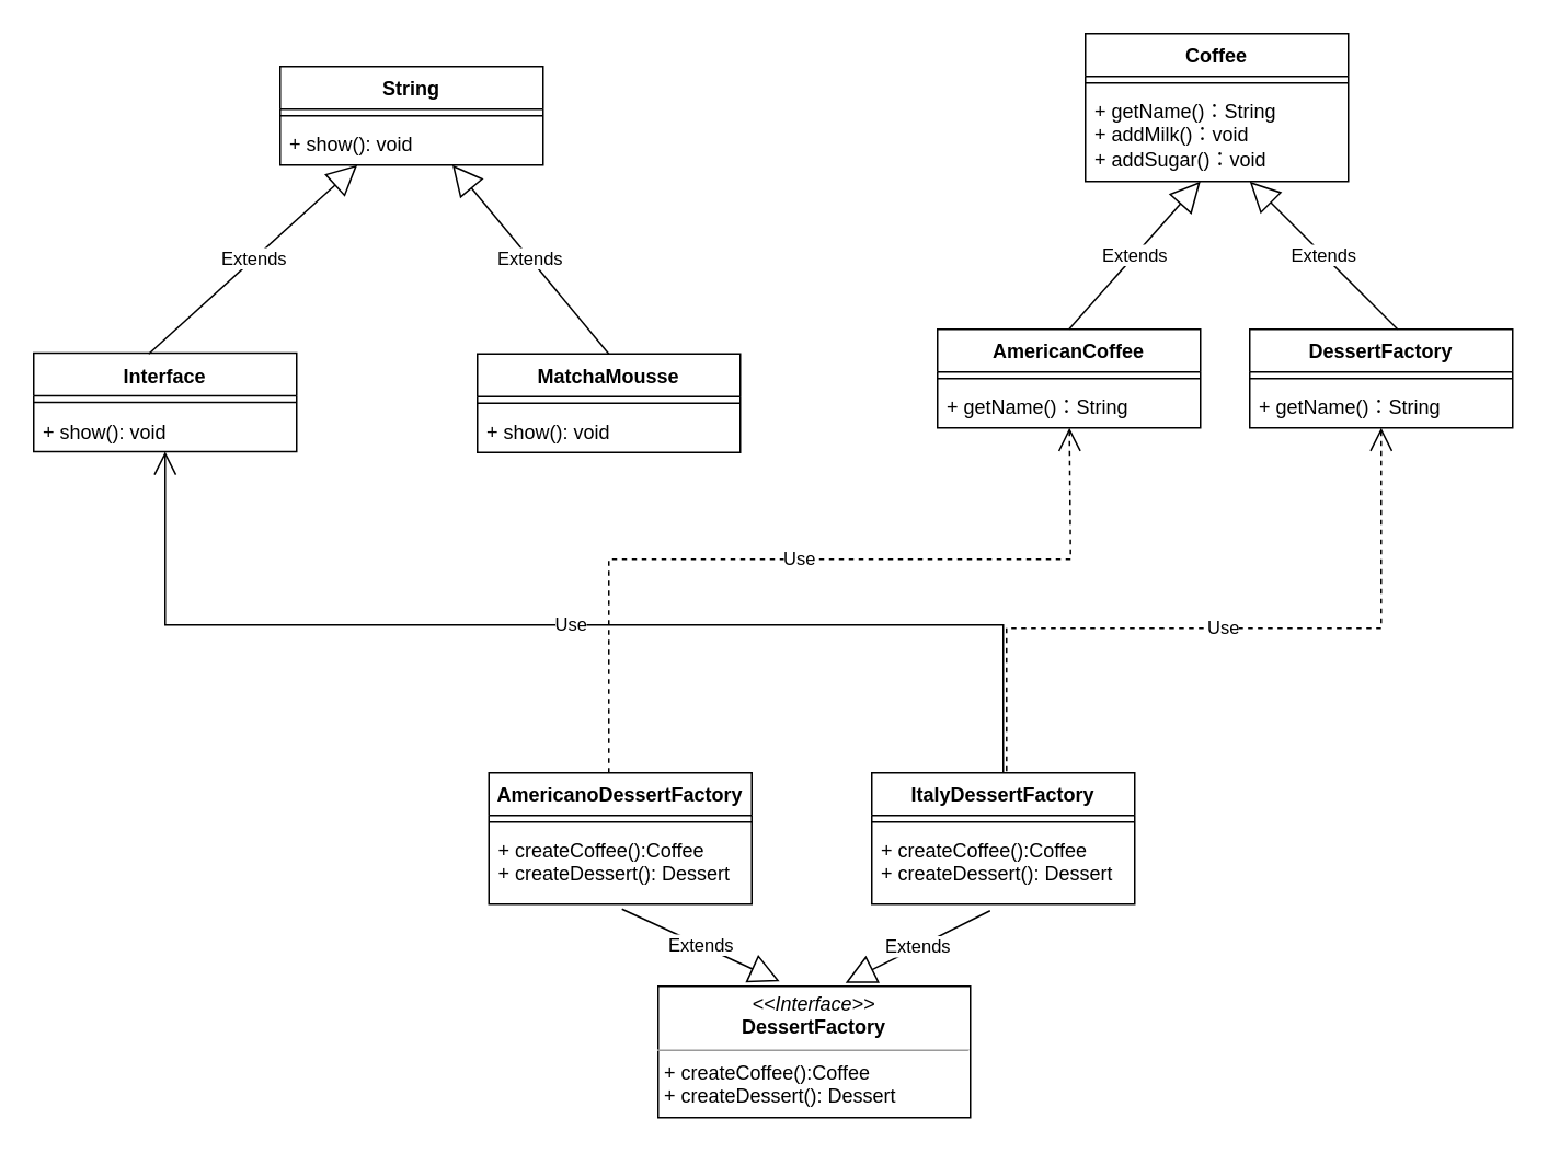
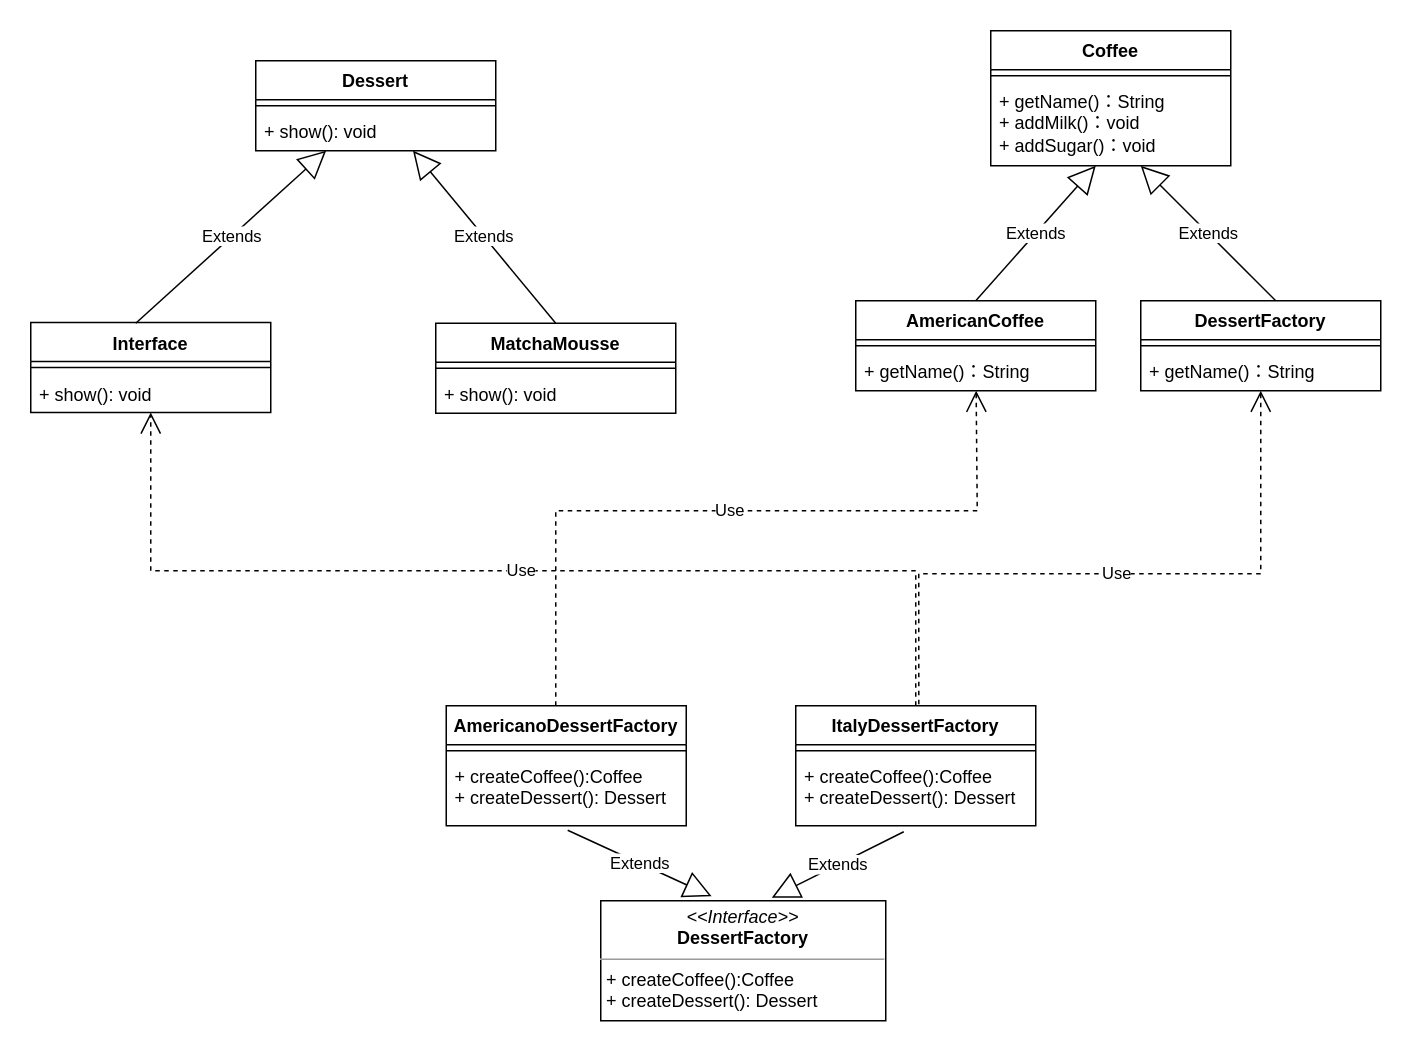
- <mxCell id="21" value="String&lt;br&gt;" style="swimlane;fontStyle=1;align=center;verticalAlign=top;childLayout=stackLayout;horizontal=1;startSize=26;horizontalStack=0;resizeParent=1;resizeParentMax=0;resizeLast=0;collapsible=1;marginBottom=0;whiteSpace=wrap;html=1;" vertex="1" parent="1"><mxGeometry x="170" y="40" width="160" height="60" as="geometry" /></mxCell>
+ <mxCell id="21" value="Dessert&lt;br&gt;" style="swimlane;fontStyle=1;align=center;verticalAlign=top;childLayout=stackLayout;horizontal=1;startSize=26;horizontalStack=0;resizeParent=1;resizeParentMax=0;resizeLast=0;collapsible=1;marginBottom=0;whiteSpace=wrap;html=1;" vertex="1" parent="1"><mxGeometry x="170" y="40" width="160" height="60" as="geometry" /></mxCell>
- <mxCell id="36" value="Use" style="endArrow=open;endSize=12;dashed=0;html=1;rounded=0;" edge="1" parent="1" source="18" target="28"><mxGeometry width="160" relative="1" as="geometry"><mxPoint x="180" y="240" as="sourcePoint" /><mxPoint x="340" y="240" as="targetPoint" /><Array as="points"><mxPoint x="610" y="380" /><mxPoint x="100" y="380" /></Array></mxGeometry></mxCell>
+ <mxCell id="36" value="Use" style="endArrow=open;endSize=12;dashed=1;html=1;rounded=0;" edge="1" parent="1" source="18" target="28"><mxGeometry width="160" relative="1" as="geometry"><mxPoint x="180" y="240" as="sourcePoint" /><mxPoint x="340" y="240" as="targetPoint" /><Array as="points"><mxPoint x="610" y="380" /><mxPoint x="100" y="380" /></Array></mxGeometry></mxCell>
